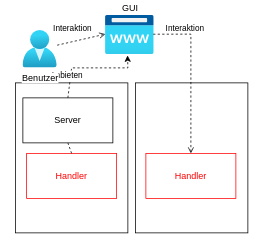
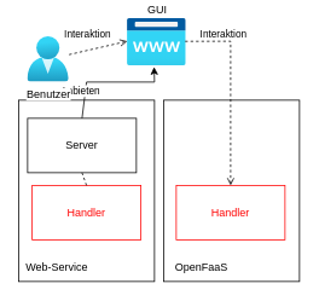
- <mxCell id="10" value="" style="endArrow=classic;html=1;rounded=0;exitX=0.5;exitY=0;exitDx=0;exitDy=0;entryX=0.455;entryY=1.027;entryDx=0;entryDy=0;entryPerimeter=0;dashed=1;" parent="1" source="6" target="9" edge="1"><mxGeometry width="50" height="50" relative="1" as="geometry"><mxPoint x="70" y="80" as="sourcePoint" /><mxPoint x="173" y="90" as="targetPoint" /><Array as="points"><mxPoint x="95" y="90" /><mxPoint x="170" y="90" /></Array></mxGeometry></mxCell>
+ <mxCell id="10" value="" style="endArrow=classic;html=1;rounded=0;exitX=0.5;exitY=0;exitDx=0;exitDy=0;entryX=0.455;entryY=1.027;entryDx=0;entryDy=0;entryPerimeter=0;" parent="1" source="6" target="9" edge="1"><mxGeometry width="50" height="50" relative="1" as="geometry"><mxPoint x="70" y="80" as="sourcePoint" /><mxPoint x="173" y="90" as="targetPoint" /><Array as="points"><mxPoint x="95" y="90" /><mxPoint x="170" y="90" /></Array></mxGeometry></mxCell>
+ <mxCell id="8" value="Web-Service" style="text;html=1;strokeColor=none;fillColor=none;align=center;verticalAlign=middle;whiteSpace=wrap;rounded=0;" parent="1" vertex="1"><mxGeometry x="25" y="279" width="75" height="30" as="geometry" /></mxCell>
+ <mxCell id="4" value="OpenFaaS" style="text;html=1;strokeColor=none;fillColor=none;align=center;verticalAlign=middle;whiteSpace=wrap;rounded=0;" parent="1" vertex="1"><mxGeometry x="184" y="279" width="76" height="30" as="geometry" /></mxCell>
